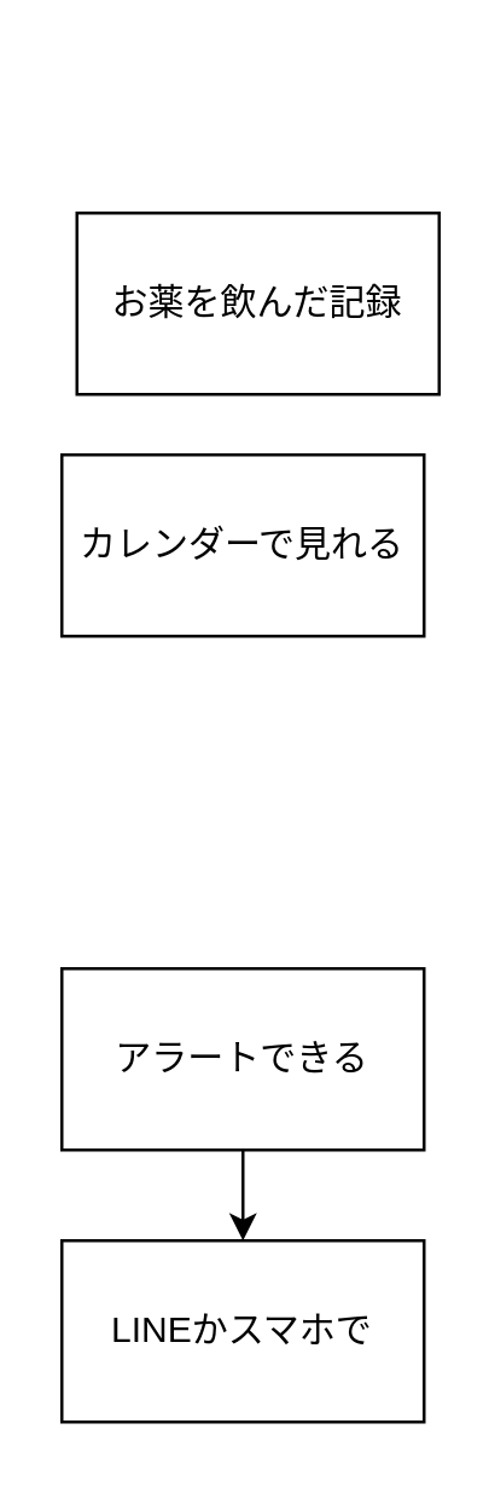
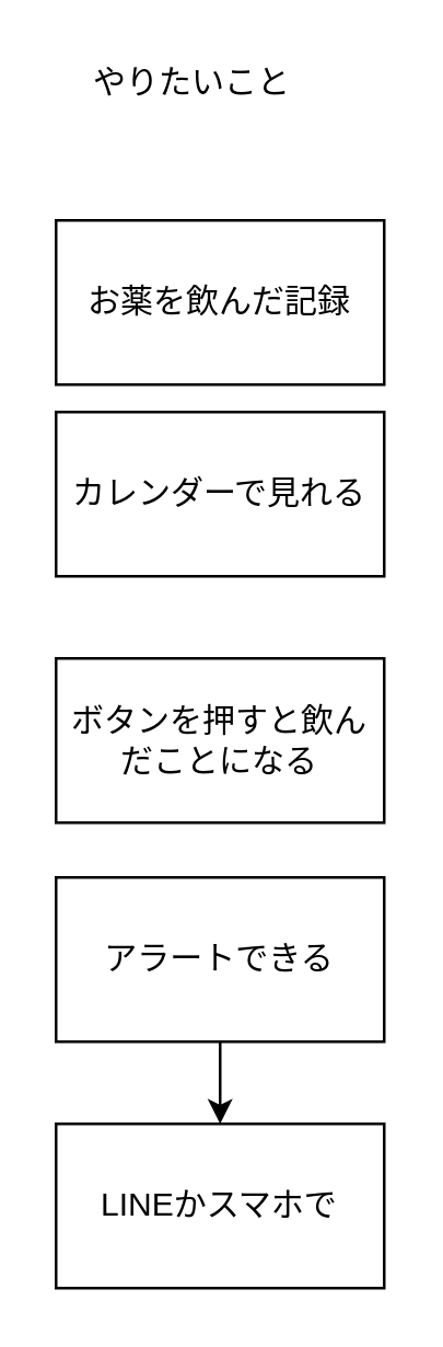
+ <mxCell id="3" value="やりたいこと" style="text;html=1;strokeColor=none;fillColor=none;align=center;verticalAlign=middle;whiteSpace=wrap;rounded=0;" vertex="1" parent="1"><mxGeometry x="20" y="20" width="100" height="20" as="geometry" /></mxCell>
- <mxCell id="2" value="お薬を飲んだ記録" style="rounded=0;whiteSpace=wrap;html=1;" vertex="1" parent="1"><mxGeometry x="25" y="70" width="120" height="60" as="geometry" /></mxCell>
+ <mxCell id="2" value="お薬を飲んだ記録" style="rounded=0;whiteSpace=wrap;html=1;" vertex="1" parent="1"><mxGeometry x="20" width="120" height="60" as="geometry" y="80" /></mxCell>
+ <mxCell id="5" value="ボタンを押すと飲んだことになる" style="rounded=0;whiteSpace=wrap;html=1;" vertex="1" parent="1"><mxGeometry x="20" y="240" width="120" height="60" as="geometry" /></mxCell>
